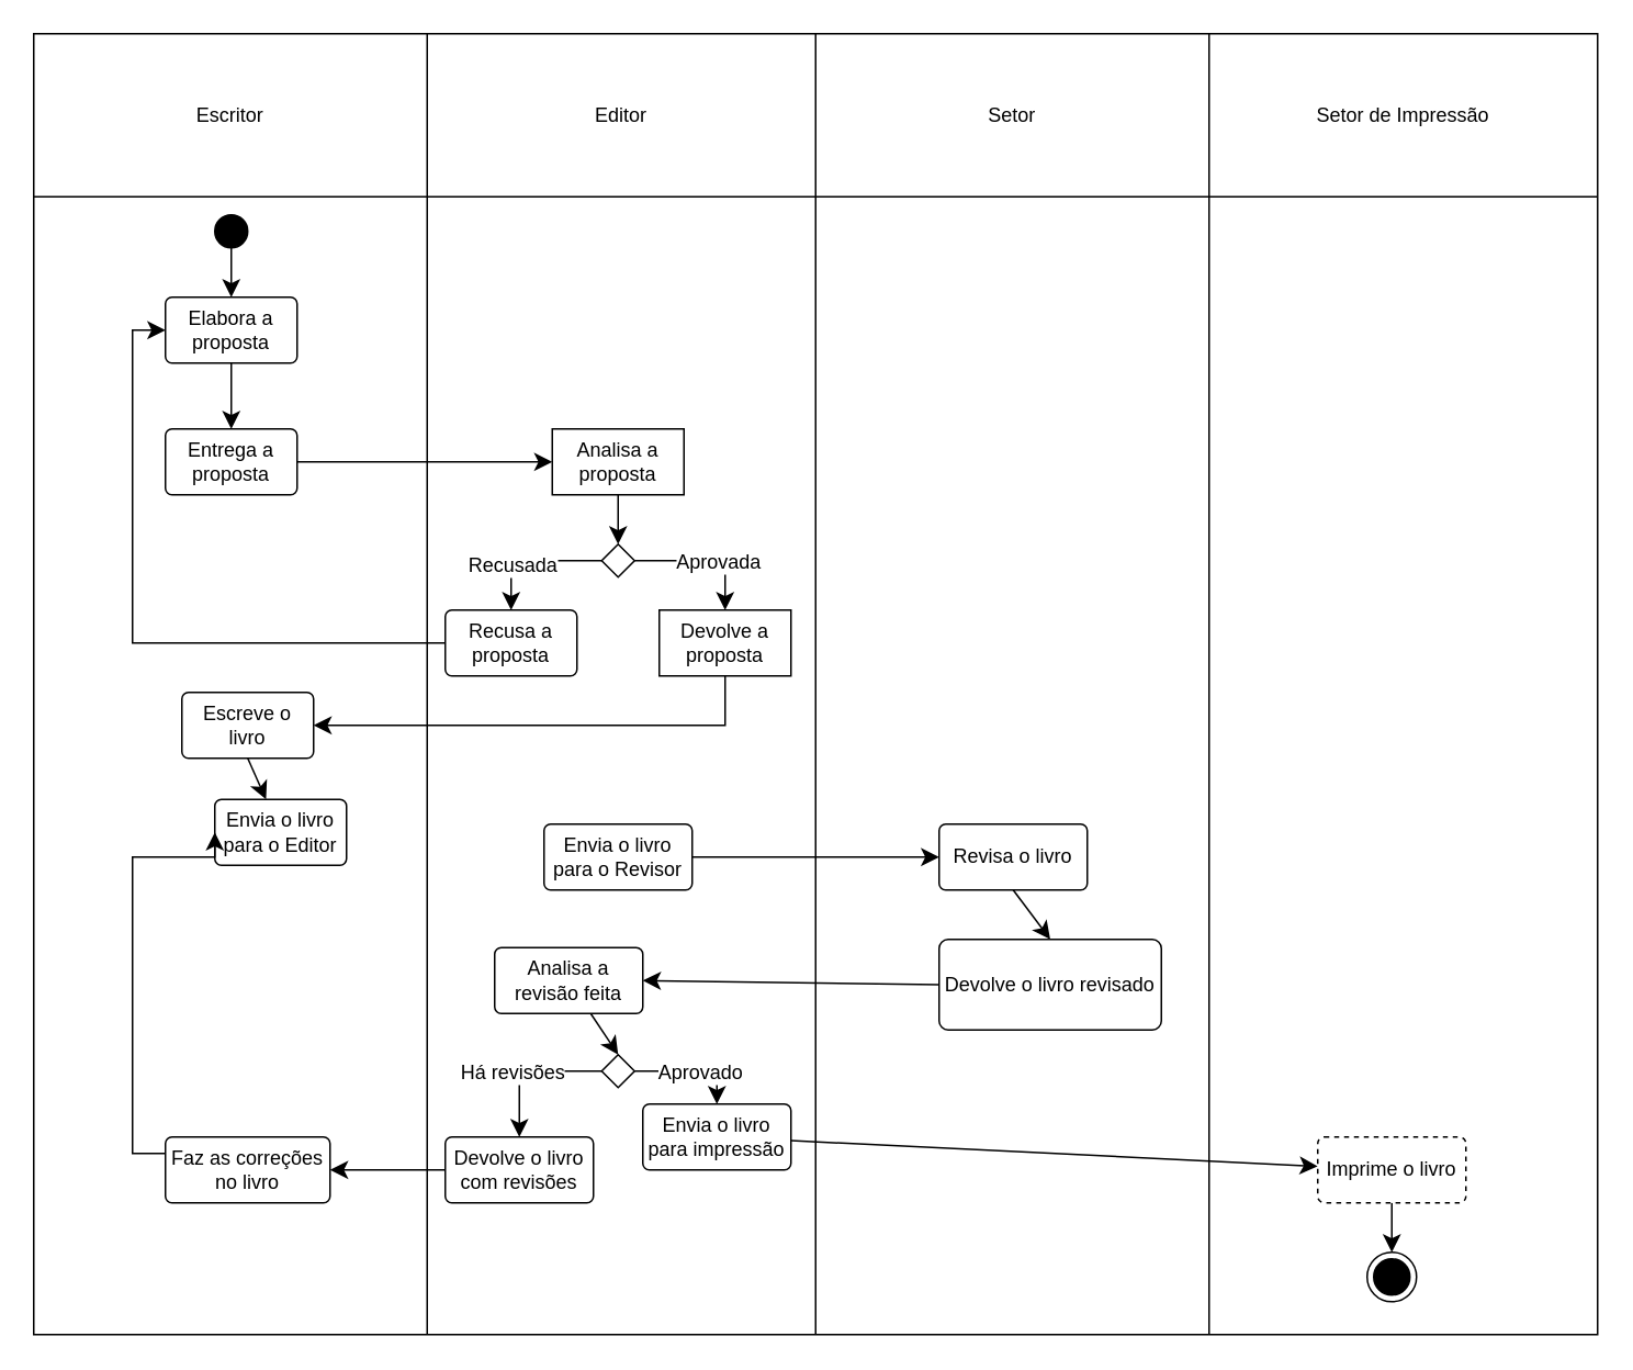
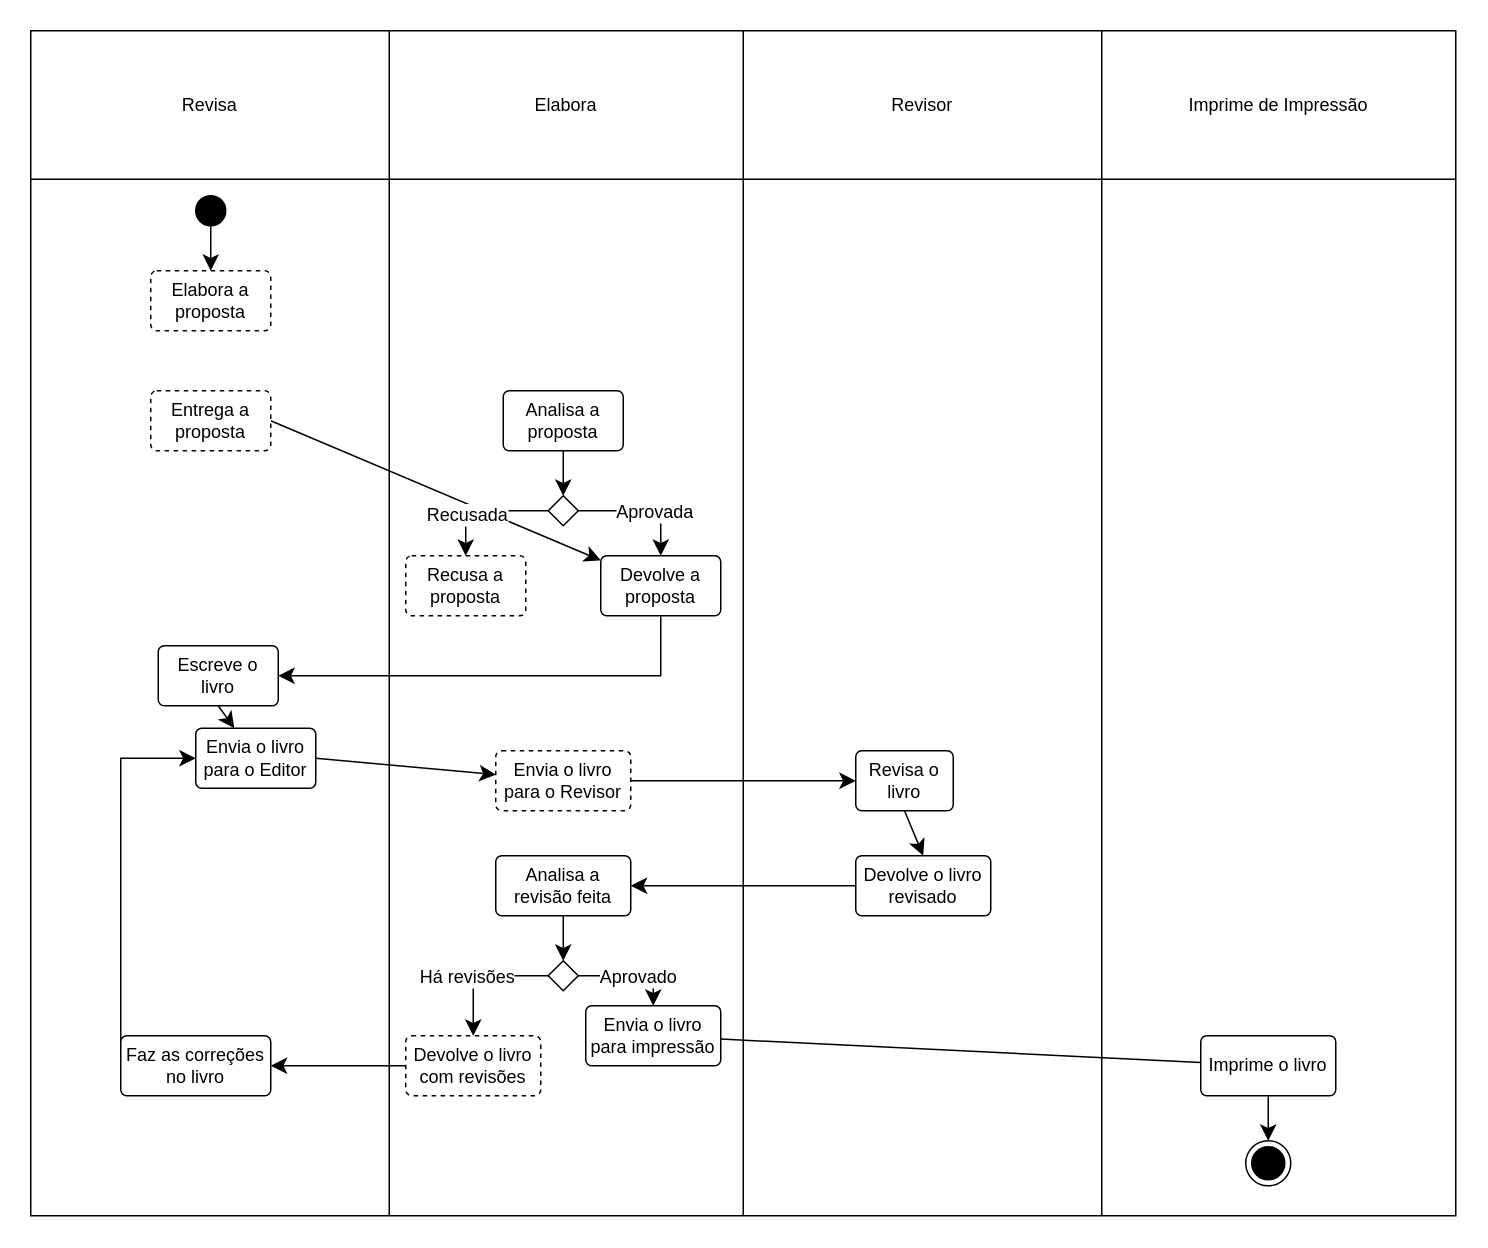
- <mxCell id="4" value="Escritor" style="shape=partialRectangle;html=1;whiteSpace=wrap;connectable=0;strokeColor=inherit;overflow=hidden;fillColor=none;top=0;left=0;bottom=0;right=0;pointerEvents=1;" vertex="1" parent="3"><mxGeometry width="239" height="99" as="geometry"><mxRectangle width="239" height="99" as="alternateBounds" /></mxGeometry></mxCell>
+ <mxCell id="4" value="Revisa" style="shape=partialRectangle;html=1;whiteSpace=wrap;connectable=0;strokeColor=inherit;overflow=hidden;fillColor=none;top=0;left=0;bottom=0;right=0;pointerEvents=1;" vertex="1" parent="3"><mxGeometry width="239" height="99" as="geometry"><mxRectangle width="239" height="99" as="alternateBounds" /></mxGeometry></mxCell>
- <mxCell id="5" value="Editor" style="shape=partialRectangle;html=1;whiteSpace=wrap;connectable=0;strokeColor=inherit;overflow=hidden;fillColor=none;top=0;left=0;bottom=0;right=0;pointerEvents=1;" vertex="1" parent="3"><mxGeometry x="239" width="236" height="99" as="geometry"><mxRectangle width="236" height="99" as="alternateBounds" /></mxGeometry></mxCell>
+ <mxCell id="5" value="Elabora" style="shape=partialRectangle;html=1;whiteSpace=wrap;connectable=0;strokeColor=inherit;overflow=hidden;fillColor=none;top=0;left=0;bottom=0;right=0;pointerEvents=1;" vertex="1" parent="3"><mxGeometry x="239" width="236" height="99" as="geometry"><mxRectangle width="236" height="99" as="alternateBounds" /></mxGeometry></mxCell>
- <mxCell id="6" value="Setor" style="shape=partialRectangle;html=1;whiteSpace=wrap;connectable=0;strokeColor=inherit;overflow=hidden;fillColor=none;top=0;left=0;bottom=0;right=0;pointerEvents=1;" vertex="1" parent="3"><mxGeometry x="475" width="239" height="99" as="geometry"><mxRectangle width="239" height="99" as="alternateBounds" /></mxGeometry></mxCell>
+ <mxCell id="6" value="Revisor" style="shape=partialRectangle;html=1;whiteSpace=wrap;connectable=0;strokeColor=inherit;overflow=hidden;fillColor=none;top=0;left=0;bottom=0;right=0;pointerEvents=1;" vertex="1" parent="3"><mxGeometry x="475" width="239" height="99" as="geometry"><mxRectangle width="239" height="99" as="alternateBounds" /></mxGeometry></mxCell>
- <mxCell id="7" value="Setor de Impressão" style="shape=partialRectangle;html=1;whiteSpace=wrap;connectable=0;strokeColor=inherit;overflow=hidden;fillColor=none;top=0;left=0;bottom=0;right=0;pointerEvents=1;" vertex="1" parent="3"><mxGeometry x="714" width="236" height="99" as="geometry"><mxRectangle width="236" height="99" as="alternateBounds" /></mxGeometry></mxCell>
+ <mxCell id="7" value="Imprime de Impressão" style="shape=partialRectangle;html=1;whiteSpace=wrap;connectable=0;strokeColor=inherit;overflow=hidden;fillColor=none;top=0;left=0;bottom=0;right=0;pointerEvents=1;" vertex="1" parent="3"><mxGeometry x="714" width="236" height="99" as="geometry"><mxRectangle width="236" height="99" as="alternateBounds" /></mxGeometry></mxCell>
- <mxCell id="15" value="Elabora a proposta" style="rounded=1;arcSize=10;whiteSpace=wrap;html=1;align=center;" parent="1" vertex="1"><mxGeometry x="100" y="180" width="80" height="40" as="geometry" /></mxCell>
+ <mxCell id="15" value="Elabora a proposta" style="rounded=1;arcSize=10;whiteSpace=wrap;html=1;align=center;dashed=1;" parent="1" vertex="1"><mxGeometry x="100" y="180" width="80" height="40" as="geometry" /></mxCell>
- <mxCell id="14" style="edgeStyle=none;curved=1;rounded=0;orthogonalLoop=1;jettySize=auto;html=1;fontSize=12;startSize=8;endSize=8;" edge="1" parent="1" source="15" target="18"><mxGeometry relative="1" as="geometry" /></mxCell>
- <mxCell id="18" value="Entrega a proposta" style="rounded=1;arcSize=10;whiteSpace=wrap;html=1;align=center;" parent="1" vertex="1"><mxGeometry x="100" y="260" width="80" height="40" as="geometry" /></mxCell>
+ <mxCell id="18" value="Entrega a proposta" style="rounded=1;arcSize=10;whiteSpace=wrap;html=1;align=center;dashed=1;" parent="1" vertex="1"><mxGeometry x="100" y="260" width="80" height="40" as="geometry" /></mxCell>
- <mxCell id="17" style="edgeStyle=none;curved=1;rounded=0;orthogonalLoop=1;jettySize=auto;html=1;exitX=1;exitY=0.5;exitDx=0;exitDy=0;fontSize=12;startSize=8;endSize=8;" edge="1" parent="1" source="18" target="20"><mxGeometry relative="1" as="geometry" /></mxCell>
+ <mxCell id="17" style="edgeStyle=none;curved=1;rounded=0;orthogonalLoop=1;jettySize=auto;html=1;exitX=1;exitY=0.5;exitDx=0;exitDy=0;fontSize=12;startSize=8;endSize=8;" edge="1" parent="1" source="18" target="22"><mxGeometry relative="1" as="geometry" /></mxCell>
- <mxCell id="20" value="Analisa a proposta" style="arcSize=10;whiteSpace=wrap;html=1;align=center;rounded=0;" parent="1" vertex="1"><mxGeometry x="335" y="260" width="80" height="40" as="geometry" /></mxCell>
+ <mxCell id="20" value="Analisa a proposta" style="rounded=1;arcSize=10;whiteSpace=wrap;html=1;align=center;" parent="1" vertex="1"><mxGeometry x="335" y="260" width="80" height="40" as="geometry" /></mxCell>
- <mxCell id="48" style="edgeStyle=orthogonalEdgeStyle;rounded=0;orthogonalLoop=1;jettySize=auto;html=1;entryX=0;entryY=0.5;entryDx=0;entryDy=0;fontSize=12;startSize=8;endSize=8;" edge="1" parent="1" source="49" target="15"><mxGeometry relative="1" as="geometry" /></mxCell>
- <mxCell id="49" value="Recusa a proposta" style="rounded=1;arcSize=10;whiteSpace=wrap;html=1;align=center;" vertex="1" parent="1"><mxGeometry x="270" y="370" width="80" height="40" as="geometry" /></mxCell>
+ <mxCell id="49" value="Recusa a proposta" style="rounded=1;arcSize=10;whiteSpace=wrap;html=1;align=center;dashed=1;" vertex="1" parent="1"><mxGeometry x="270" y="370" width="80" height="40" as="geometry" /></mxCell>
- <mxCell id="22" value="Devolve a proposta" style="arcSize=10;whiteSpace=wrap;html=1;align=center;rounded=0;" parent="1" vertex="1"><mxGeometry x="400" y="370" width="80" height="40" as="geometry" /></mxCell>
+ <mxCell id="22" value="Devolve a proposta" style="rounded=1;arcSize=10;whiteSpace=wrap;html=1;align=center;" parent="1" vertex="1"><mxGeometry x="400" y="370" width="80" height="40" as="geometry" /></mxCell>
- <mxCell id="24" value="Escreve o livro" style="rounded=1;arcSize=10;whiteSpace=wrap;html=1;align=center;" parent="1" vertex="1"><mxGeometry x="110" y="420" width="80" height="40" as="geometry" /></mxCell>
+ <mxCell id="24" value="Escreve o livro" style="rounded=1;arcSize=10;whiteSpace=wrap;html=1;align=center;" parent="1" vertex="1"><mxGeometry x="105" y="430" width="80" height="40" as="geometry" /></mxCell>
+ <mxCell id="25" style="edgeStyle=none;curved=1;rounded=0;orthogonalLoop=1;jettySize=auto;html=1;exitX=1;exitY=0.5;exitDx=0;exitDy=0;fontSize=12;startSize=8;endSize=8;" edge="1" parent="1" source="26" target="28"><mxGeometry relative="1" as="geometry" /></mxCell>
- <mxCell id="28" value="Envia o livro para o Revisor" style="rounded=1;arcSize=10;whiteSpace=wrap;html=1;align=center;" parent="1" vertex="1"><mxGeometry x="330" y="500" width="90" height="40" as="geometry" /></mxCell>
+ <mxCell id="28" value="Envia o livro para o Revisor" style="rounded=1;arcSize=10;whiteSpace=wrap;html=1;align=center;dashed=1;" parent="1" vertex="1"><mxGeometry x="330" y="500" width="90" height="40" as="geometry" /></mxCell>
- <mxCell id="30" value="Revisa o livro" style="rounded=1;arcSize=10;whiteSpace=wrap;html=1;align=center;" parent="1" vertex="1"><mxGeometry x="570" y="500" width="90" height="40" as="geometry" /></mxCell>
+ <mxCell id="30" value="Revisa o livro" style="rounded=1;arcSize=10;whiteSpace=wrap;html=1;align=center;" parent="1" vertex="1"><mxGeometry x="570" y="500" width="65" height="40" as="geometry" /></mxCell>
- <mxCell id="34" value="Analisa a revisão feita" style="rounded=1;arcSize=10;whiteSpace=wrap;html=1;align=center;" parent="1" vertex="1"><mxGeometry x="300" y="575" width="90" height="40" as="geometry" /></mxCell>
+ <mxCell id="34" value="Analisa a revisão feita" style="rounded=1;arcSize=10;whiteSpace=wrap;html=1;align=center;" parent="1" vertex="1"><mxGeometry x="330" y="570" width="90" height="40" as="geometry" /></mxCell>
- <mxCell id="32" value="Devolve o livro revisado" style="rounded=1;arcSize=10;whiteSpace=wrap;html=1;align=center;" parent="1" vertex="1"><mxGeometry x="570" y="570" width="135" height="55" as="geometry" /></mxCell>
+ <mxCell id="32" value="Devolve o livro revisado" style="rounded=1;arcSize=10;whiteSpace=wrap;html=1;align=center;" parent="1" vertex="1"><mxGeometry x="570" y="570" width="90" height="40" as="geometry" /></mxCell>
- <mxCell id="35" style="edgeStyle=none;curved=1;rounded=0;orthogonalLoop=1;jettySize=auto;html=1;fontSize=12;startSize=8;endSize=8;" edge="1" parent="1" source="36" target="40"><mxGeometry relative="1" as="geometry" /></mxCell>
+ <mxCell id="35" style="edgeStyle=none;curved=1;rounded=0;orthogonalLoop=1;jettySize=auto;html=1;fontSize=12;startSize=8;endSize=8;endArrow=none;" edge="1" parent="1" source="36" target="40"><mxGeometry relative="1" as="geometry" /></mxCell>
- <mxCell id="42" value="Faz as correções no livro" style="rounded=1;arcSize=10;whiteSpace=wrap;html=1;align=center;" vertex="1" parent="1"><mxGeometry x="100" y="690" width="100" height="40" as="geometry" /></mxCell>
+ <mxCell id="42" value="Faz as correções no livro" style="rounded=1;arcSize=10;whiteSpace=wrap;html=1;align=center;" vertex="1" parent="1"><mxGeometry x="80" y="690" width="100" height="40" as="geometry" /></mxCell>
- <mxCell id="38" value="Devolve o livro com revisões" style="rounded=1;arcSize=10;whiteSpace=wrap;html=1;align=center;" parent="1" vertex="1"><mxGeometry x="270" y="690" width="90" height="40" as="geometry" /></mxCell>
+ <mxCell id="38" value="Devolve o livro com revisões" style="rounded=1;arcSize=10;whiteSpace=wrap;html=1;align=center;dashed=1;" parent="1" vertex="1"><mxGeometry x="270" y="690" width="90" height="40" as="geometry" /></mxCell>
- <mxCell id="40" value="Imprime o livro" style="rounded=1;arcSize=10;whiteSpace=wrap;html=1;align=center;dashed=1;" parent="1" vertex="1"><mxGeometry x="800" y="690" width="90" height="40" as="geometry" /></mxCell>
+ <mxCell id="40" value="Imprime o livro" style="rounded=1;arcSize=10;whiteSpace=wrap;html=1;align=center;" parent="1" vertex="1"><mxGeometry x="800" y="690" width="90" height="40" as="geometry" /></mxCell>
